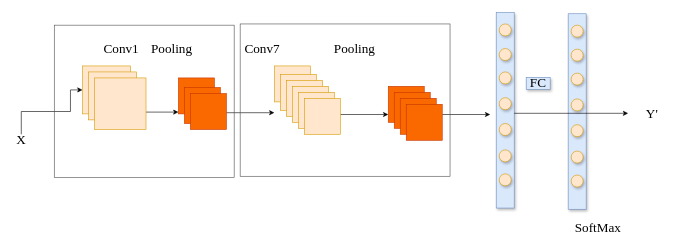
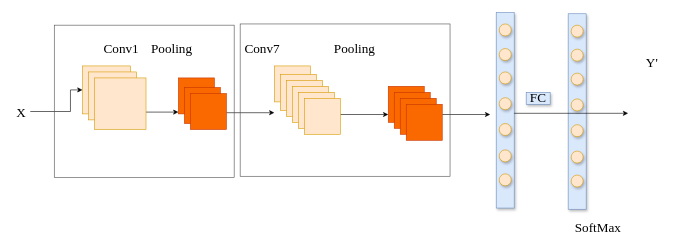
- <mxCell id="38" value="&lt;font face=&quot;Times New Roman&quot;&gt;FC&lt;/font&gt;" style="text;html=1;strokeColor=#6c8ebf;fillColor=#dae8fc;align=center;verticalAlign=middle;whiteSpace=wrap;rounded=0;shadow=1;glass=0;comic=0;fontSize=22;" parent="1" vertex="1"><mxGeometry x="877" y="128" width="40" height="20" as="geometry" /></mxCell>
+ <mxCell id="38" value="&lt;font face=&quot;Times New Roman&quot;&gt;FC&lt;/font&gt;" style="text;html=1;strokeColor=#6c8ebf;fillColor=#dae8fc;align=center;verticalAlign=middle;whiteSpace=wrap;rounded=0;shadow=1;glass=0;comic=0;fontSize=22;" parent="1" vertex="1"><mxGeometry x="877" y="153" width="40" height="20" as="geometry" /></mxCell>
- <mxCell id="41" value="&lt;font face=&quot;Times New Roman&quot;&gt;Y'&lt;/font&gt;" style="text;html=1;strokeColor=none;fillColor=none;align=center;verticalAlign=middle;whiteSpace=wrap;rounded=0;shadow=1;glass=0;comic=0;fontSize=22;" parent="1" vertex="1"><mxGeometry x="1067" y="179" width="40" height="20" as="geometry" /></mxCell>
+ <mxCell id="41" value="&lt;font face=&quot;Times New Roman&quot;&gt;Y'&lt;/font&gt;" style="text;html=1;strokeColor=none;fillColor=none;align=center;verticalAlign=middle;whiteSpace=wrap;rounded=0;shadow=1;glass=0;comic=0;fontSize=22;" parent="1" vertex="1"><mxGeometry x="1067" y="94" width="40" height="20" as="geometry" /></mxCell>
- <mxCell id="47" value="X" style="text;html=1;strokeColor=none;fillColor=none;align=center;verticalAlign=middle;whiteSpace=wrap;rounded=0;shadow=1;glass=0;comic=0;fontSize=22;fontFamily=Times New Roman;" parent="1" vertex="1"><mxGeometry x="20" y="223" width="30" height="20" as="geometry" /></mxCell>
+ <mxCell id="47" value="X" style="text;html=1;strokeColor=none;fillColor=none;align=center;verticalAlign=middle;whiteSpace=wrap;rounded=0;shadow=1;glass=0;comic=0;fontSize=22;fontFamily=Times New Roman;" parent="1" vertex="1"><mxGeometry x="20" y="178" width="30" height="20" as="geometry" /></mxCell>
